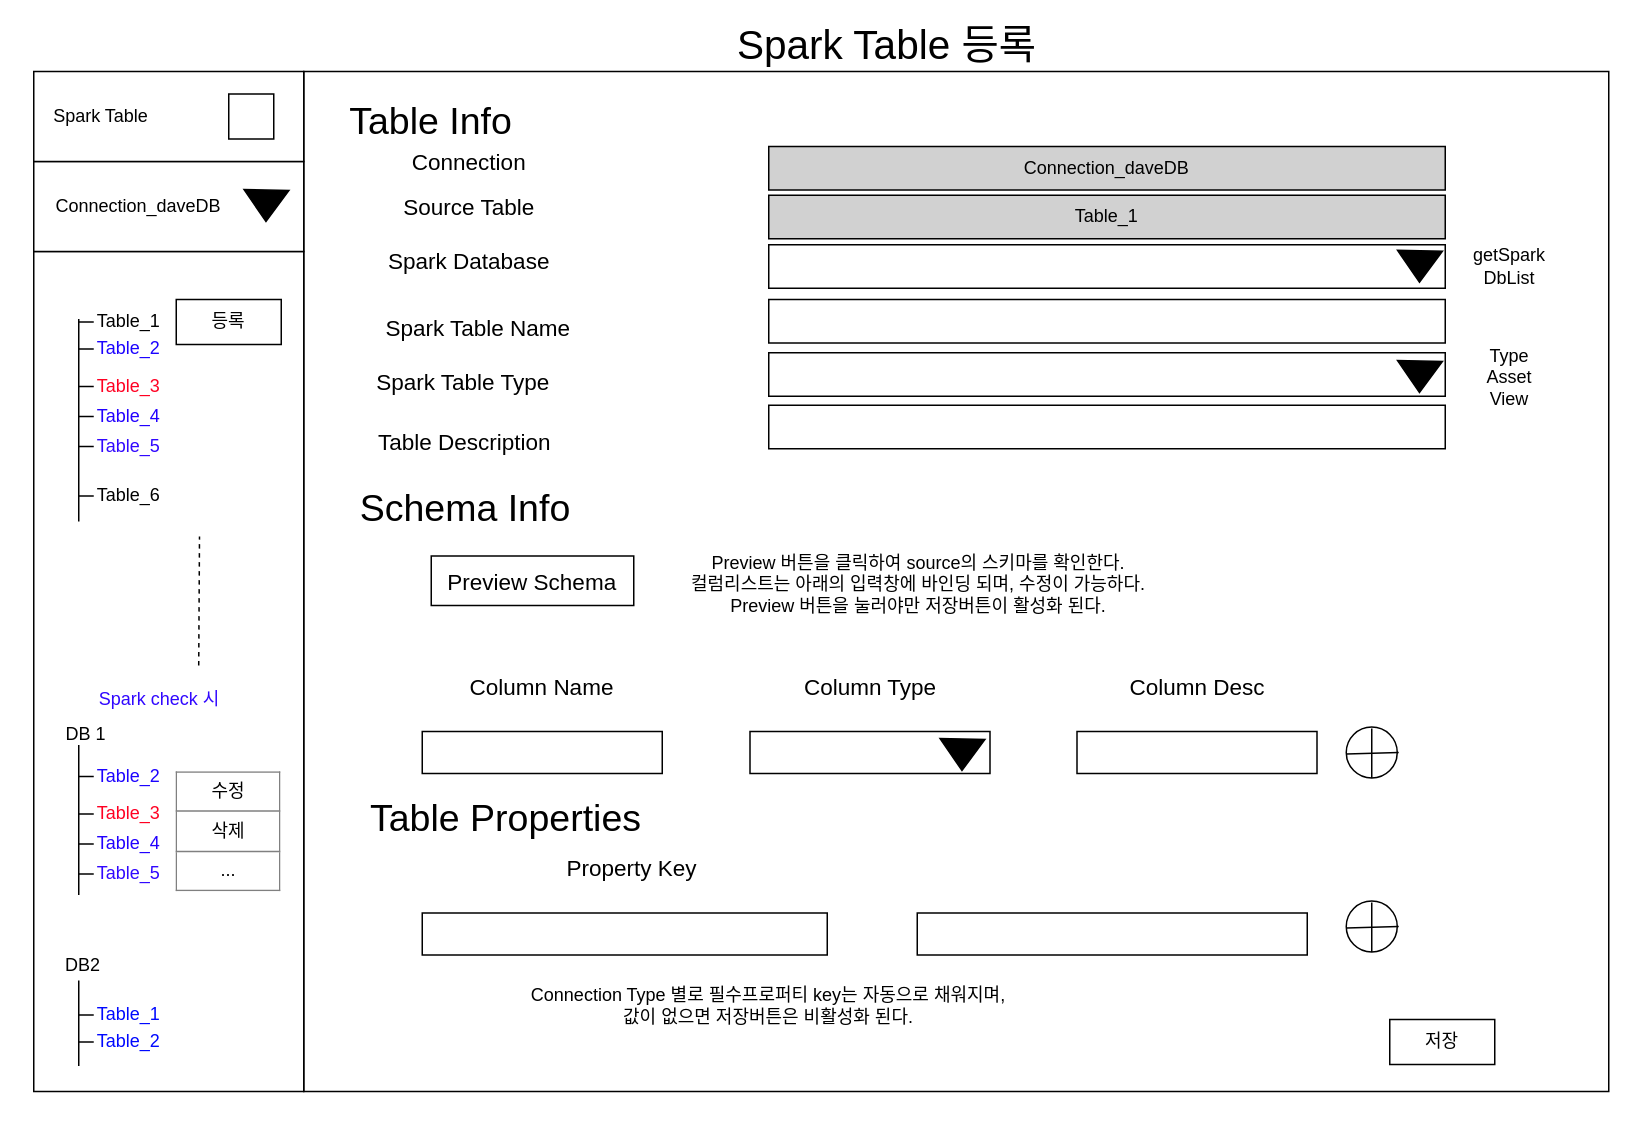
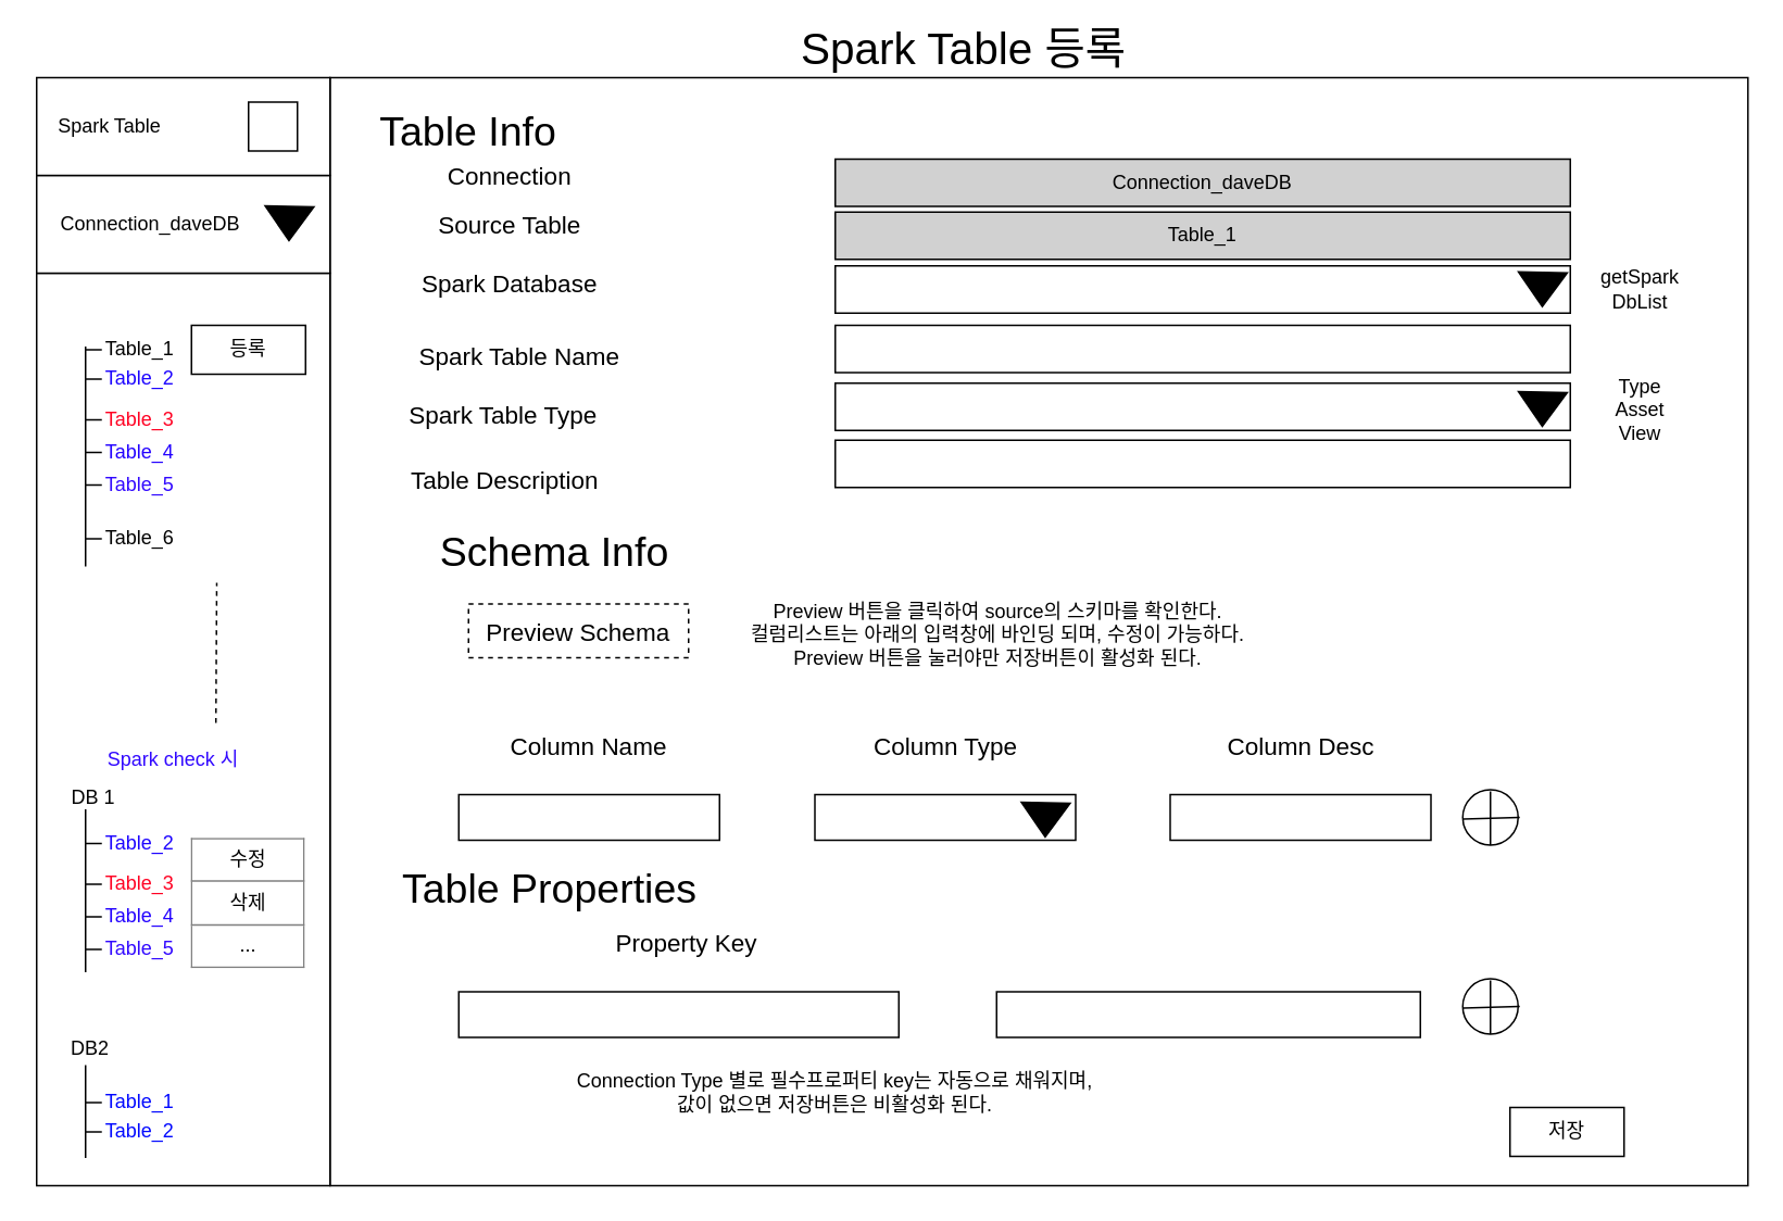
- <mxCell id="4" value="&lt;font style=&quot;font-size: 25px&quot;&gt;Schema Info&lt;/font&gt;" style="text;html=1;strokeColor=none;fillColor=none;align=center;verticalAlign=middle;whiteSpace=wrap;rounded=0;" parent="1" vertex="1"><mxGeometry x="224.5" y="327" width="170" height="20" as="geometry" /></mxCell>
+ <mxCell id="4" value="&lt;font style=&quot;font-size: 25px&quot;&gt;Schema Info&lt;/font&gt;" style="text;html=1;strokeColor=none;fillColor=none;align=center;verticalAlign=middle;whiteSpace=wrap;rounded=0;" parent="1" vertex="1"><mxGeometry x="254.5" y="327" width="170" height="20" as="geometry" /></mxCell>
- <mxCell id="77" value="Preview Schema" style="rounded=0;whiteSpace=wrap;html=1;fontSize=15;" vertex="1" parent="1"><mxGeometry x="287" y="370" width="135" height="33" as="geometry" /></mxCell>
+ <mxCell id="77" value="Preview Schema" style="rounded=0;whiteSpace=wrap;html=1;fontSize=15;dashed=1;" vertex="1" parent="1"><mxGeometry x="287" y="370" width="135" height="33" as="geometry" /></mxCell>
